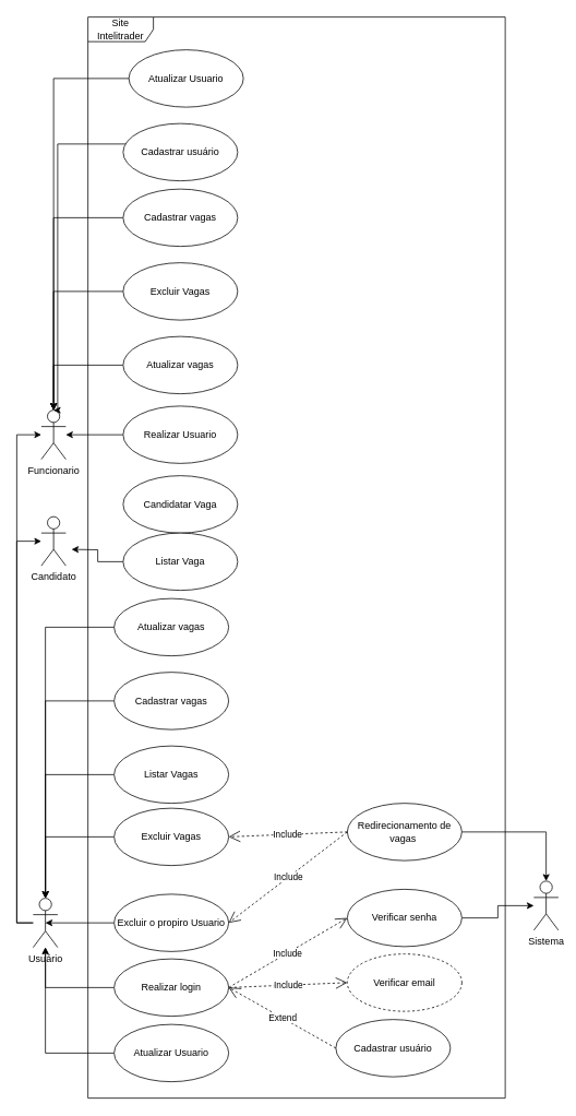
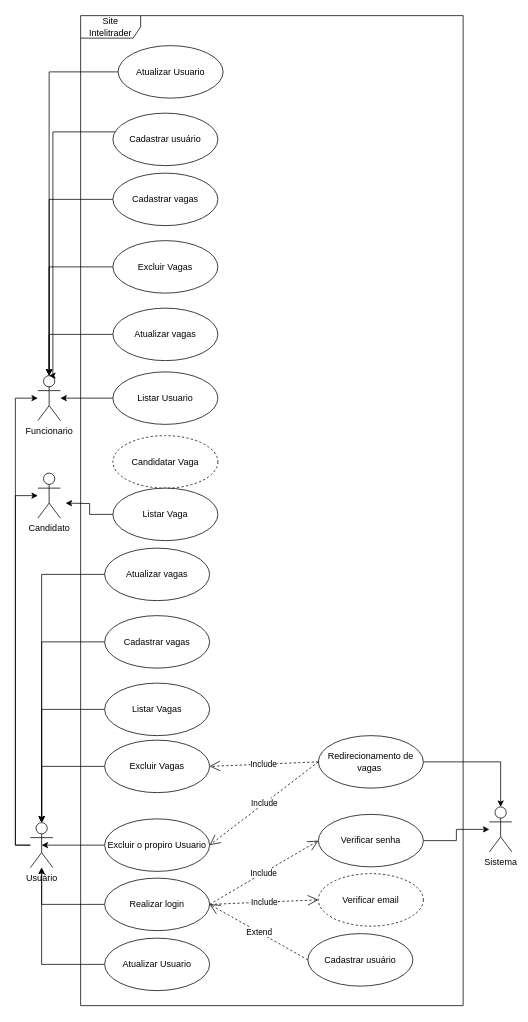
- <mxCell id="35" value="Realizar Usuario" style="ellipse;whiteSpace=wrap;html=1;" parent="1" vertex="1"><mxGeometry x="150" y="495" width="140" height="70" as="geometry" /></mxCell>
+ <mxCell id="35" value="Listar Usuario" style="ellipse;whiteSpace=wrap;html=1;" parent="1" vertex="1"><mxGeometry x="150" y="495" width="140" height="70" as="geometry" /></mxCell>
- <mxCell id="36" value="Candidatar Vaga" style="ellipse;whiteSpace=wrap;html=1;" parent="1" vertex="1"><mxGeometry x="150" y="580" width="140" height="70" as="geometry" /></mxCell>
+ <mxCell id="36" value="Candidatar Vaga" style="ellipse;whiteSpace=wrap;html=1;dashed=1;" parent="1" vertex="1"><mxGeometry x="150" y="580" width="140" height="70" as="geometry" /></mxCell>
